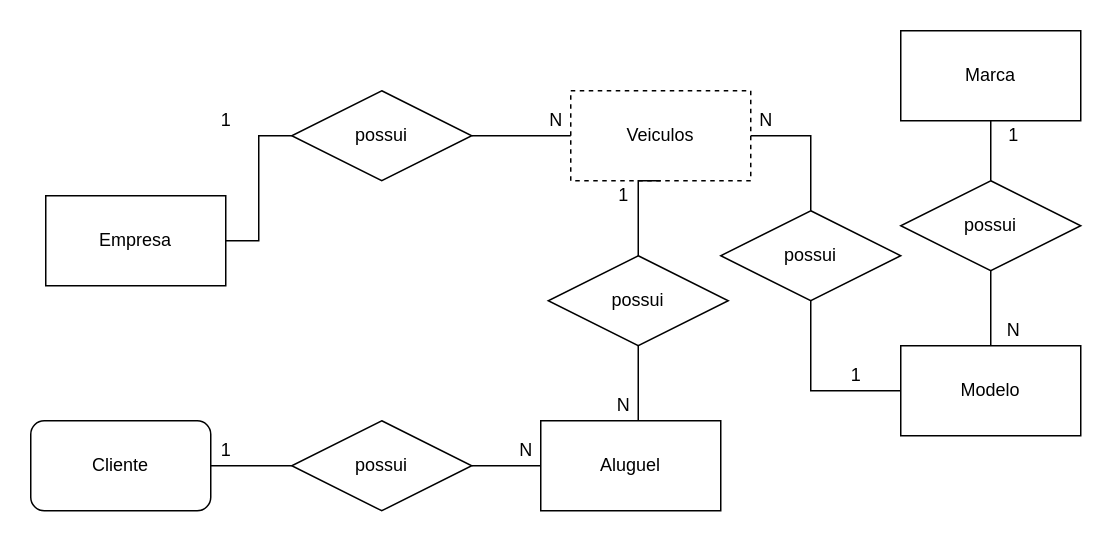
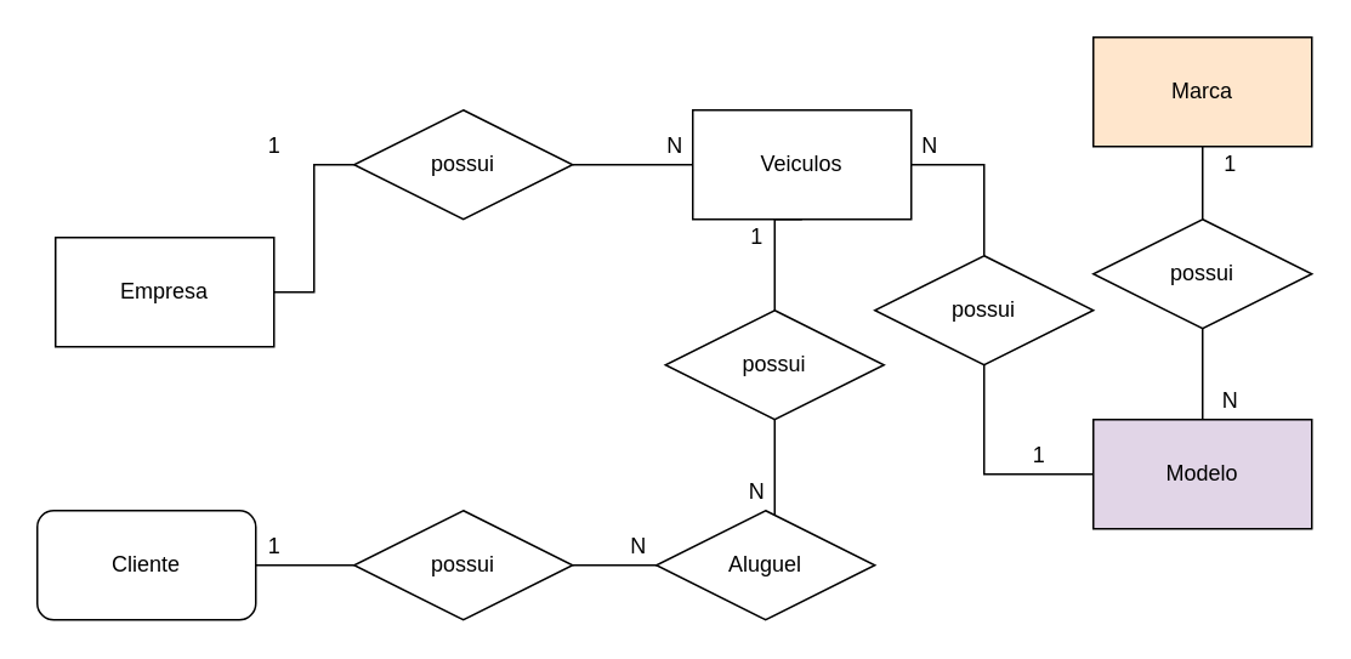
- <mxCell id="14" value="Marca" style="rounded=0;whiteSpace=wrap;html=1;" vertex="1" parent="1"><mxGeometry x="600" y="20" width="120" height="60" as="geometry" /></mxCell>
+ <mxCell id="14" value="Marca" style="rounded=0;whiteSpace=wrap;html=1;fillColor=#ffe6cc;" vertex="1" parent="1"><mxGeometry x="600" y="20" width="120" height="60" as="geometry" /></mxCell>
- <mxCell id="2" value="Veiculos" style="rounded=0;whiteSpace=wrap;html=1;dashed=1;" vertex="1" parent="1"><mxGeometry x="380" y="60" width="120" height="60" as="geometry" /></mxCell>
+ <mxCell id="2" value="Veiculos" style="rounded=0;whiteSpace=wrap;html=1;" vertex="1" parent="1"><mxGeometry x="380" y="60" width="120" height="60" as="geometry" /></mxCell>
- <mxCell id="16" value="Modelo" style="rounded=0;whiteSpace=wrap;html=1;" vertex="1" parent="1"><mxGeometry x="600" y="230" width="120" height="60" as="geometry" /></mxCell>
+ <mxCell id="16" value="Modelo" style="rounded=0;whiteSpace=wrap;html=1;fillColor=#e1d5e7;" vertex="1" parent="1"><mxGeometry x="600" y="230" width="120" height="60" as="geometry" /></mxCell>
- <mxCell id="27" value="Aluguel" style="rounded=0;whiteSpace=wrap;html=1;" vertex="1" parent="1"><mxGeometry x="360" y="280" width="120" height="60" as="geometry" /></mxCell>
+ <mxCell id="27" value="Aluguel" style="rhombus;whiteSpace=wrap;html=1;" vertex="1" parent="1"><mxGeometry x="360" y="280" width="120" height="60" as="geometry" /></mxCell>
